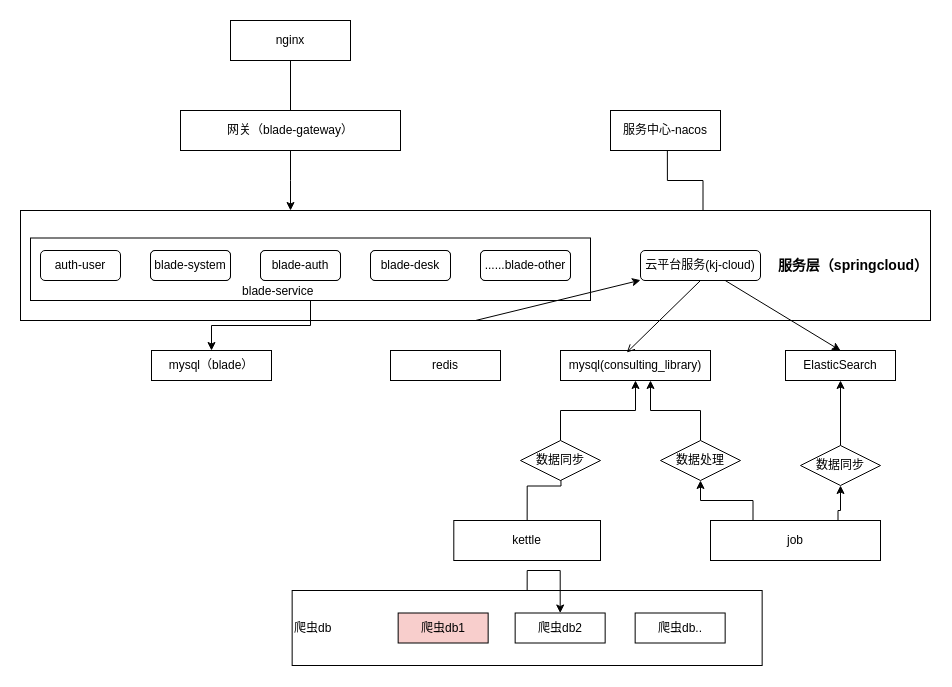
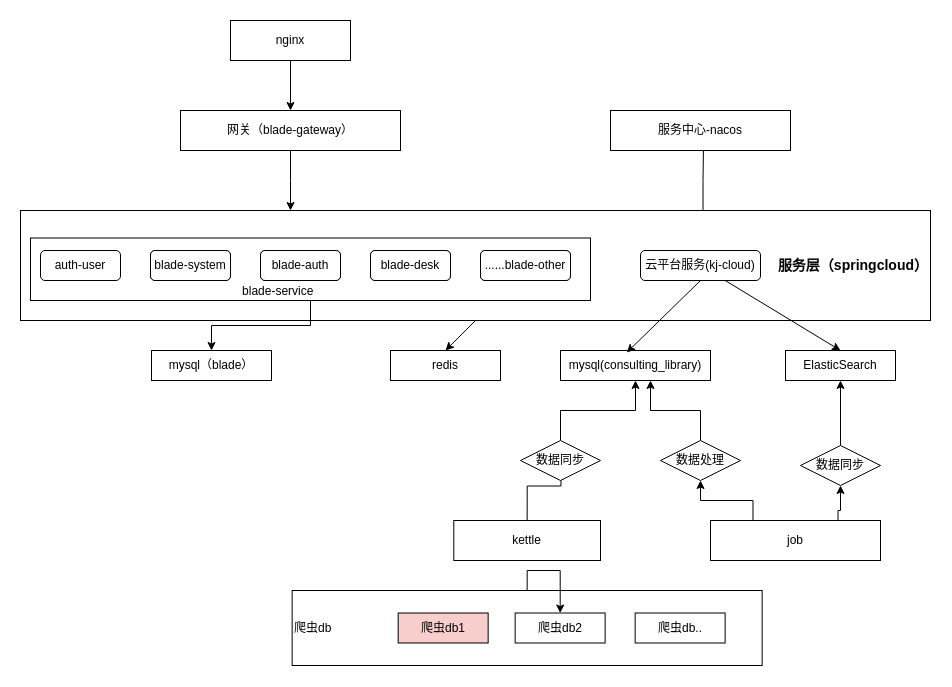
- <mxCell id="9" style="edgeStyle=orthogonalEdgeStyle;rounded=0;orthogonalLoop=1;jettySize=auto;html=1;exitX=0.5;exitY=1;exitDx=0;exitDy=0;entryX=0.5;entryY=0;entryDx=0;entryDy=0;endArrow=none;" edge="1" parent="1" source="10" target="8"><mxGeometry relative="1" as="geometry" /></mxCell>
+ <mxCell id="9" style="edgeStyle=orthogonalEdgeStyle;rounded=0;orthogonalLoop=1;jettySize=auto;html=1;exitX=0.5;exitY=1;exitDx=0;exitDy=0;entryX=0.5;entryY=0;entryDx=0;entryDy=0;" edge="1" parent="1" source="10" target="8"><mxGeometry relative="1" as="geometry" /></mxCell>
- <mxCell id="14" value="服务中心-nacos" style="rounded=0;whiteSpace=wrap;html=1;align=center;" vertex="1" parent="1"><mxGeometry x="610" y="110" width="110" height="40" as="geometry" /></mxCell>
+ <mxCell id="14" value="服务中心-nacos" style="rounded=0;whiteSpace=wrap;html=1;align=center;" vertex="1" parent="1"><mxGeometry x="610" y="110" width="180" height="40" as="geometry" /></mxCell>
- <mxCell id="16" value="" style="endArrow=classic;html=1;exitX=0.5;exitY=1;exitDx=0;exitDy=0;" edge="1" parent="1" source="2" target="6"><mxGeometry width="50" height="50" relative="1" as="geometry"><mxPoint x="290" y="260" as="sourcePoint" /><mxPoint x="340" y="210" as="targetPoint" /></mxGeometry></mxCell>
+ <mxCell id="16" value="" style="endArrow=classic;html=1;entryX=0.5;entryY=0;entryDx=0;entryDy=0;exitX=0.5;exitY=1;exitDx=0;exitDy=0;" edge="1" parent="1" source="2" target="15"><mxGeometry width="50" height="50" relative="1" as="geometry"><mxPoint x="290" y="260" as="sourcePoint" /><mxPoint x="340" y="210" as="targetPoint" /></mxGeometry></mxCell>
- <mxCell id="13" value="" style="endArrow=open;html=1;entryX=0.442;entryY=0.067;entryDx=0;entryDy=0;entryPerimeter=0;exitX=0.5;exitY=1;exitDx=0;exitDy=0;" edge="1" parent="1" source="6" target="12"><mxGeometry width="50" height="50" relative="1" as="geometry"><mxPoint x="290" y="260" as="sourcePoint" /><mxPoint x="340" y="210" as="targetPoint" /></mxGeometry></mxCell>
+ <mxCell id="13" value="" style="endArrow=classic;html=1;entryX=0.442;entryY=0.067;entryDx=0;entryDy=0;entryPerimeter=0;exitX=0.5;exitY=1;exitDx=0;exitDy=0;" edge="1" parent="1" source="6" target="12"><mxGeometry width="50" height="50" relative="1" as="geometry"><mxPoint x="290" y="260" as="sourcePoint" /><mxPoint x="340" y="210" as="targetPoint" /></mxGeometry></mxCell>
